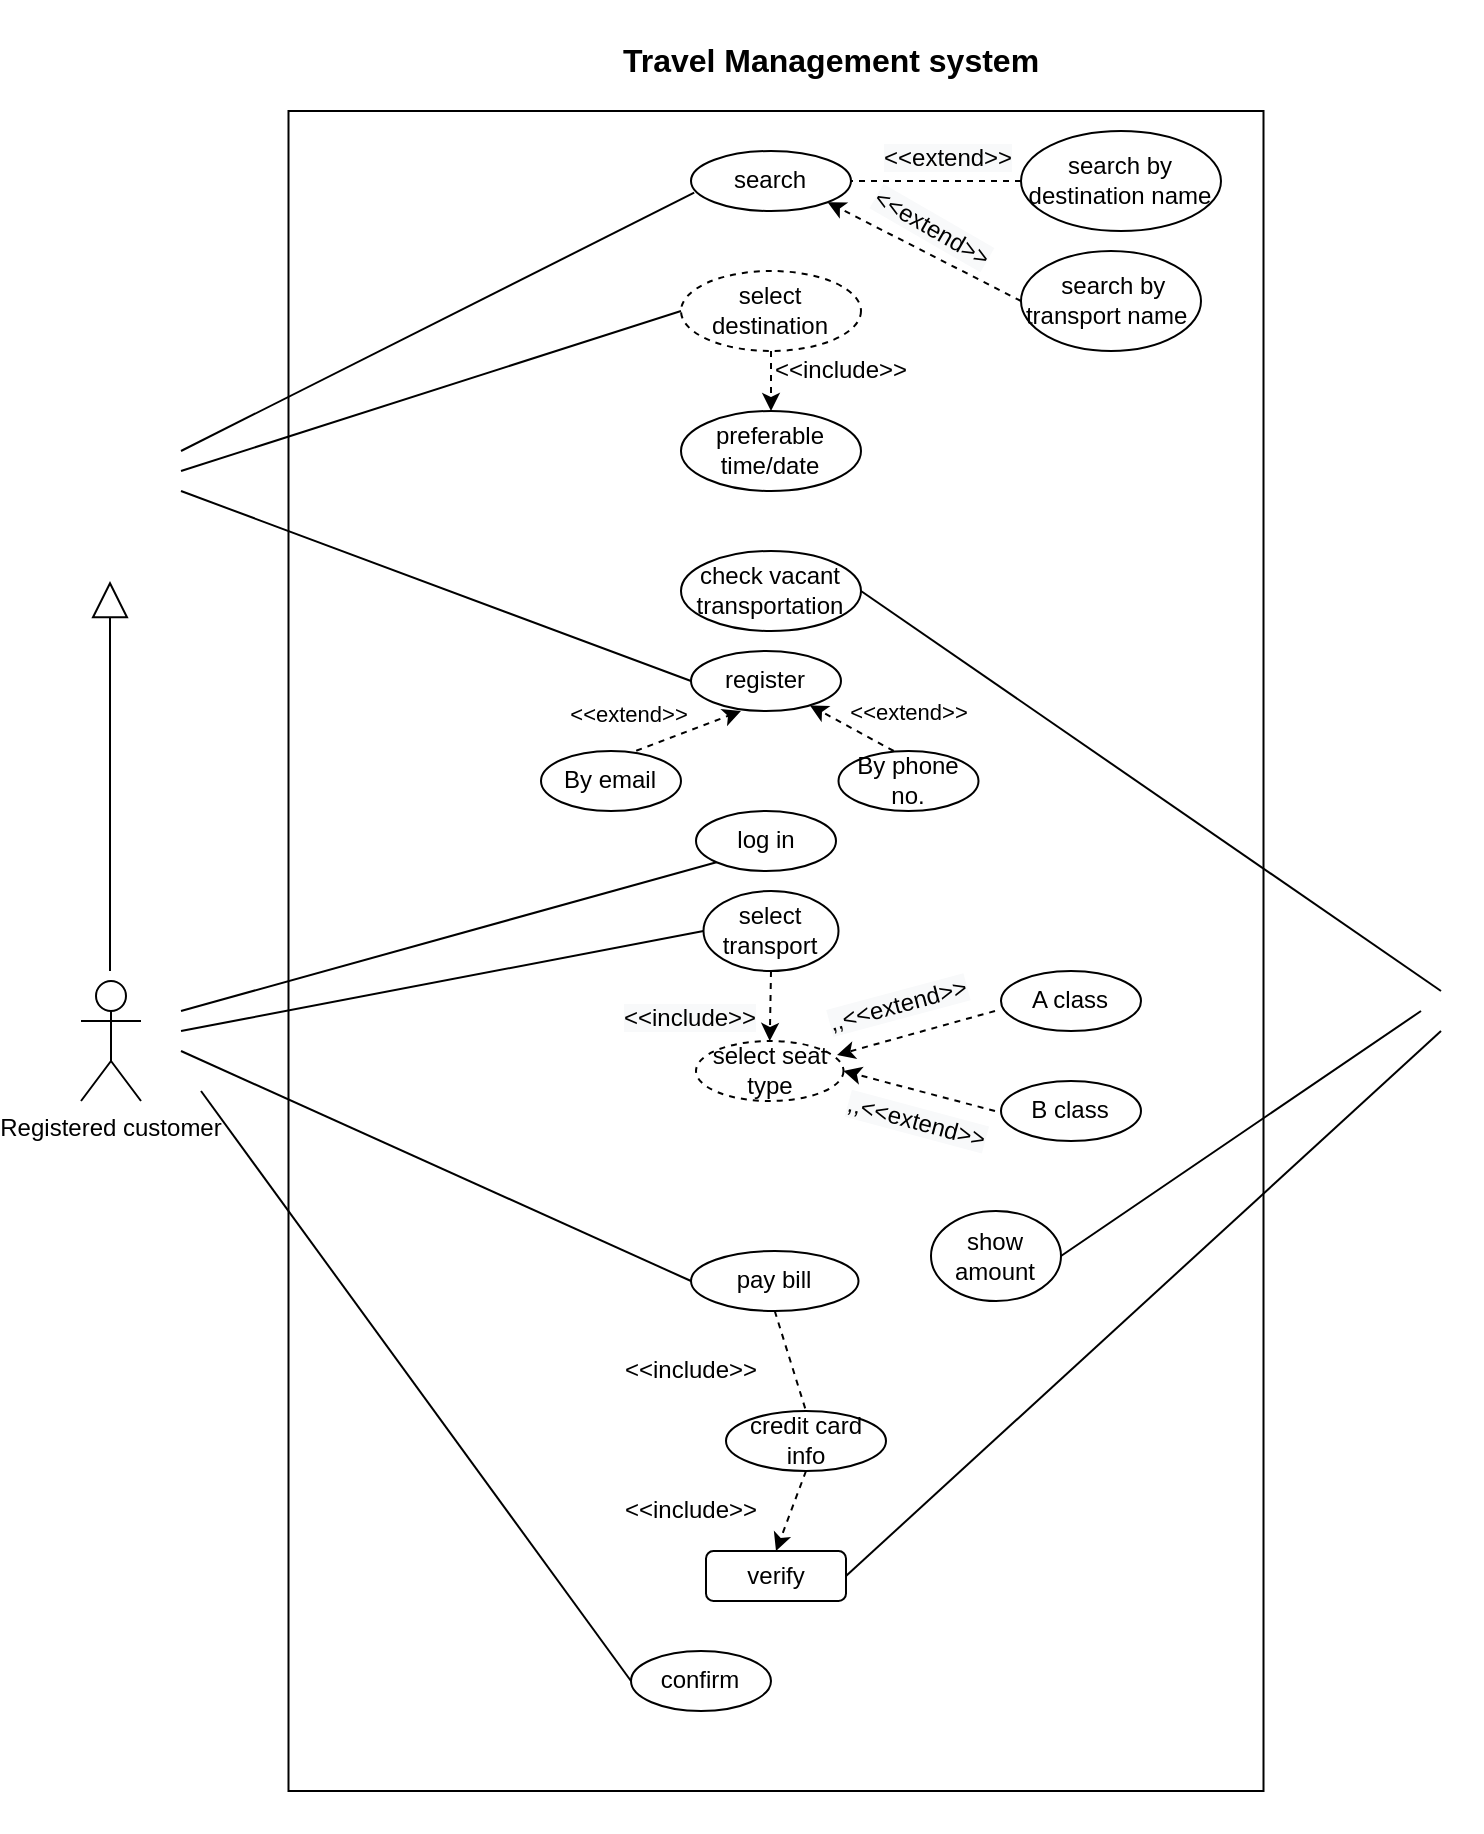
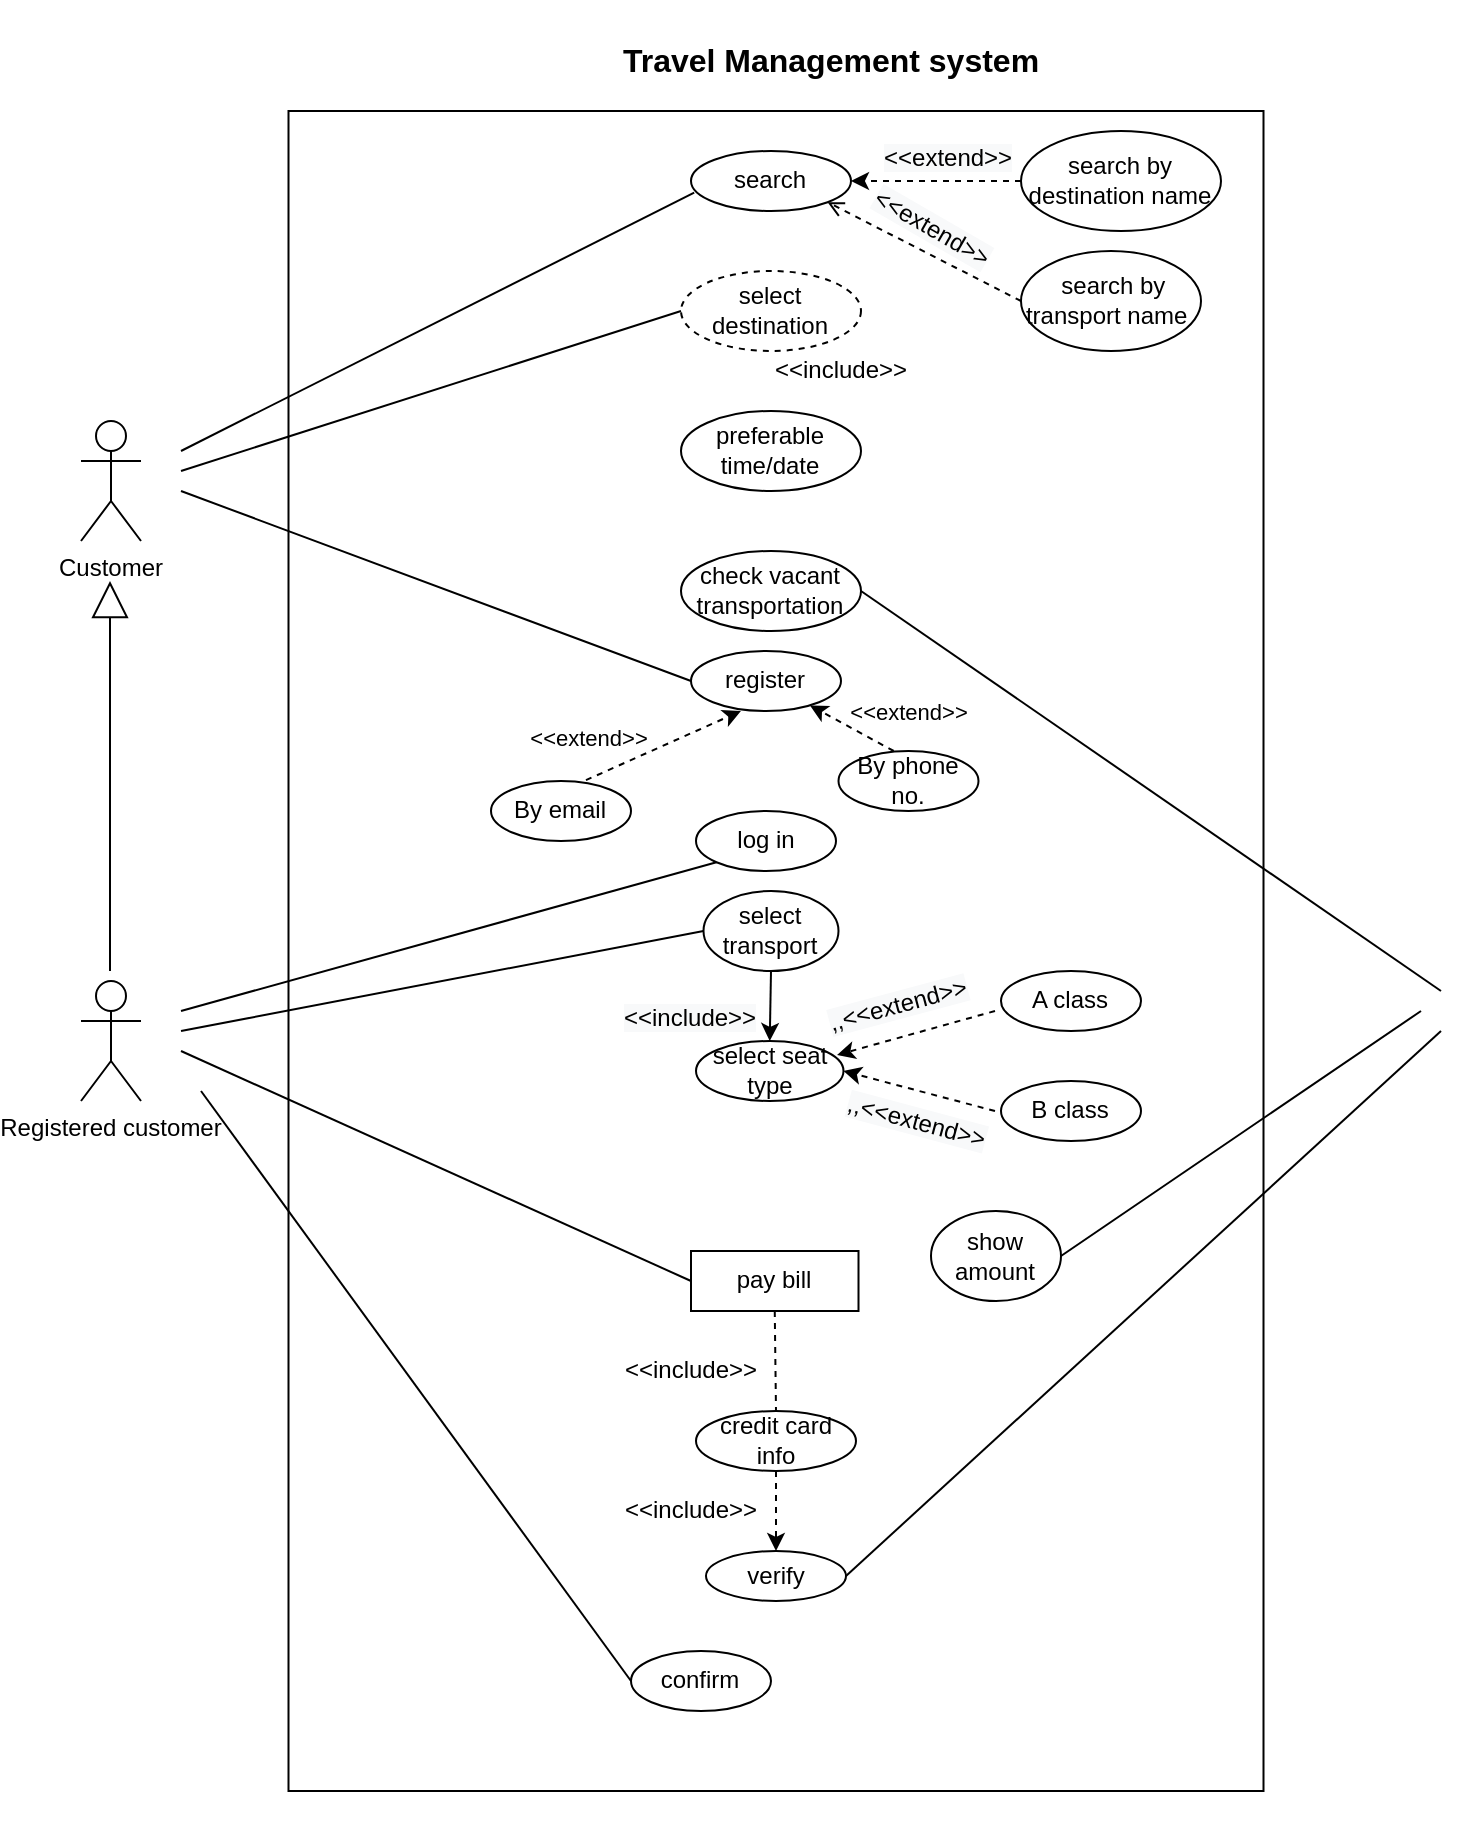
- <mxCell id="36" style="edgeStyle=none;rounded=1;sketch=0;orthogonalLoop=1;jettySize=auto;html=1;exitX=0;exitY=0.5;exitDx=0;exitDy=0;endArrow=none;endFill=1;dashed=1;entryX=1;entryY=0.5;entryDx=0;entryDy=0;" parent="1" source="39" target="8" edge="1"><mxGeometry relative="1" as="geometry"><mxPoint x="375" y="465" as="sourcePoint" /><mxPoint x="490" y="85" as="targetPoint" /></mxGeometry></mxCell>
+ <mxCell id="36" style="edgeStyle=none;rounded=1;sketch=0;orthogonalLoop=1;jettySize=auto;html=1;exitX=0;exitY=0.5;exitDx=0;exitDy=0;endArrow=classic;endFill=1;dashed=1;entryX=1;entryY=0.5;entryDx=0;entryDy=0;" parent="1" source="39" target="8" edge="1"><mxGeometry relative="1" as="geometry"><mxPoint x="375" y="465" as="sourcePoint" /><mxPoint x="490" y="85" as="targetPoint" /></mxGeometry></mxCell>
- <mxCell id="37" style="edgeStyle=none;rounded=1;sketch=0;orthogonalLoop=1;jettySize=auto;html=1;endArrow=classic;endFill=1;dashed=1;exitX=0;exitY=0.5;exitDx=0;exitDy=0;entryX=1;entryY=1;entryDx=0;entryDy=0;" parent="1" source="38" target="8" edge="1"><mxGeometry relative="1" as="geometry"><mxPoint x="415" y="100" as="sourcePoint" /><mxPoint x="500" y="95" as="targetPoint" /></mxGeometry></mxCell>
+ <mxCell id="37" style="edgeStyle=none;rounded=1;sketch=0;orthogonalLoop=1;jettySize=auto;html=1;endArrow=open;endFill=1;dashed=1;exitX=0;exitY=0.5;exitDx=0;exitDy=0;entryX=1;entryY=1;entryDx=0;entryDy=0;" parent="1" source="38" target="8" edge="1"><mxGeometry relative="1" as="geometry"><mxPoint x="415" y="100" as="sourcePoint" /><mxPoint x="500" y="95" as="targetPoint" /></mxGeometry></mxCell>
- <mxCell id="5" style="edgeStyle=none;rounded=0;orthogonalLoop=1;jettySize=auto;html=1;exitX=0.5;exitY=1;exitDx=0;exitDy=0;entryX=0.5;entryY=0;entryDx=0;entryDy=0;dashed=1;endArrow=classic;endFill=1;" parent="1" source="6" target="9" edge="1"><mxGeometry relative="1" as="geometry" /></mxCell>
+ <mxCell id="4" value="Customer" style="shape=umlActor;verticalLabelPosition=bottom;verticalAlign=top;html=1;outlineConnect=0;" parent="1" vertex="1"><mxGeometry x="20" y="210" width="30" height="60" as="geometry" /></mxCell>
- <mxCell id="51" value="By email" style="ellipse;whiteSpace=wrap;html=1;" parent="1" vertex="1"><mxGeometry x="250" y="375" width="70" height="30" as="geometry" /></mxCell>
+ <mxCell id="51" value="By email" style="ellipse;whiteSpace=wrap;html=1;" parent="1" vertex="1"><mxGeometry x="225" y="390" width="70" height="30" as="geometry" /></mxCell>
- <mxCell id="15" style="edgeStyle=none;rounded=1;sketch=0;orthogonalLoop=1;jettySize=auto;html=1;exitX=0.5;exitY=1;exitDx=0;exitDy=0;endArrow=classic;endFill=1;dashed=1;" parent="1" source="16" target="17" edge="1"><mxGeometry relative="1" as="geometry" /></mxCell>
+ <mxCell id="15" style="edgeStyle=none;rounded=1;sketch=0;orthogonalLoop=1;jettySize=auto;html=1;exitX=0.5;exitY=1;exitDx=0;exitDy=0;endArrow=classic;endFill=1;dashed=0;" parent="1" source="16" target="17" edge="1"><mxGeometry relative="1" as="geometry" /></mxCell>
- <mxCell id="17" value="select seat type" style="ellipse;whiteSpace=wrap;html=1;dashed=1;" parent="1" vertex="1"><mxGeometry x="327.5" y="520" width="73.75" height="30" as="geometry" /></mxCell>
+ <mxCell id="17" value="select seat type" style="ellipse;whiteSpace=wrap;html=1;" parent="1" vertex="1"><mxGeometry x="327.5" y="520" width="73.75" height="30" as="geometry" /></mxCell>
- <mxCell id="19" value="pay bill" style="ellipse;whiteSpace=wrap;html=1;" parent="1" vertex="1"><mxGeometry x="325" y="625" width="83.75" height="30" as="geometry" /></mxCell>
+ <mxCell id="19" value="pay bill" style="whiteSpace=wrap;html=1;rounded=0;" parent="1" vertex="1"><mxGeometry x="325" y="625" width="83.75" height="30" as="geometry" /></mxCell>
- <mxCell id="24" value="credit card info" style="ellipse;whiteSpace=wrap;html=1;" parent="1" vertex="1"><mxGeometry x="342.5" y="705" width="80" height="30" as="geometry" /></mxCell>
+ <mxCell id="24" value="credit card info" style="ellipse;whiteSpace=wrap;html=1;" parent="1" vertex="1"><mxGeometry x="327.5" y="705" width="80" height="30" as="geometry" /></mxCell>
- <mxCell id="26" value="verify" style="whiteSpace=wrap;html=1;rounded=1;" parent="1" vertex="1"><mxGeometry x="332.5" y="775" width="70" height="25" as="geometry" /></mxCell>
+ <mxCell id="26" value="verify" style="ellipse;whiteSpace=wrap;html=1;" parent="1" vertex="1"><mxGeometry x="332.5" y="775" width="70" height="25" as="geometry" /></mxCell>
